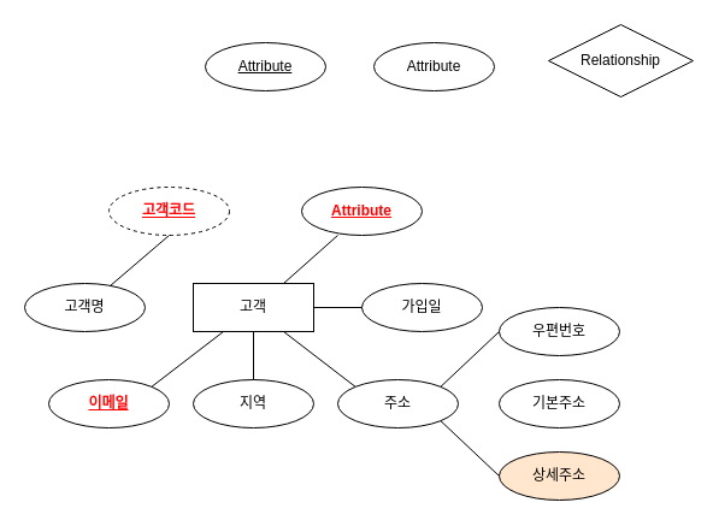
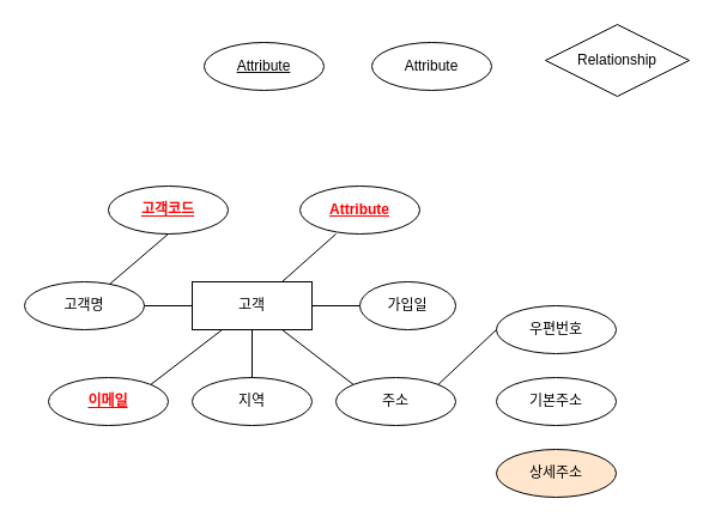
- <mxCell id="7" value="고객코드" style="ellipse;whiteSpace=wrap;html=1;align=center;fontStyle=5;fontColor=#FF0000;dashed=1;" vertex="1" parent="1"><mxGeometry x="90" y="155" width="100" height="40" as="geometry" /></mxCell>
+ <mxCell id="7" value="고객코드" style="ellipse;whiteSpace=wrap;html=1;align=center;fontStyle=5;fontColor=#FF0000;" vertex="1" parent="1"><mxGeometry x="90" y="155" width="100" height="40" as="geometry" /></mxCell>
+ <mxCell id="14" value="" style="endArrow=none;html=1;rounded=0;exitX=0;exitY=0.5;exitDx=0;exitDy=0;entryX=1;entryY=0.5;entryDx=0;entryDy=0;" edge="1" parent="1" source="5" target="6"><mxGeometry relative="1" as="geometry"><mxPoint x="205" y="295" as="sourcePoint" /><mxPoint x="160" y="335" as="targetPoint" /></mxGeometry></mxCell>
- <mxCell id="9" value="가입일" style="ellipse;whiteSpace=wrap;html=1;align=center;" vertex="1" parent="1"><mxGeometry x="300" y="235" width="100" height="40" as="geometry" /></mxCell>
+ <mxCell id="9" value="가입일" style="ellipse;whiteSpace=wrap;html=1;align=center;" vertex="1" parent="1"><mxGeometry x="300" y="235" width="80" height="40" as="geometry" /></mxCell>
- <mxCell id="22" value="" style="endArrow=none;html=1;rounded=0;exitX=0;exitY=0.5;exitDx=0;exitDy=0;entryX=1;entryY=1;entryDx=0;entryDy=0;" edge="1" parent="1" source="19" target="16"><mxGeometry relative="1" as="geometry"><mxPoint x="424" y="285" as="sourcePoint" /><mxPoint x="375" y="331" as="targetPoint" /><Array as="points" /></mxGeometry></mxCell>
